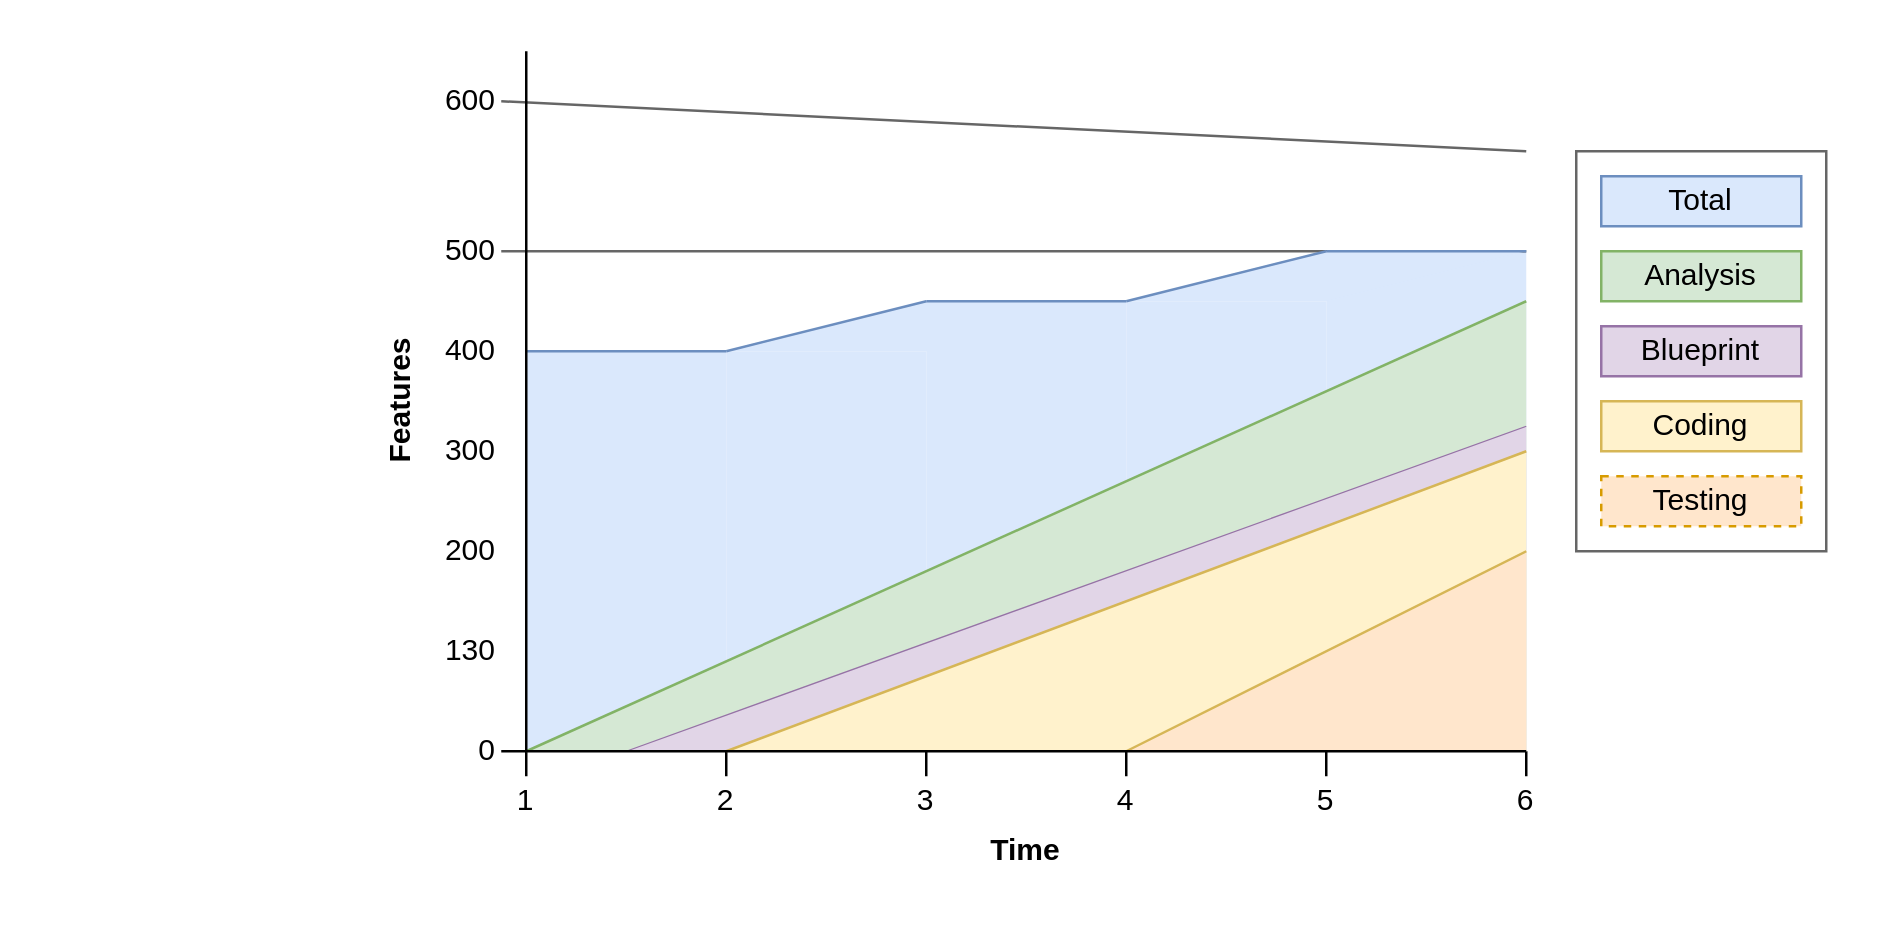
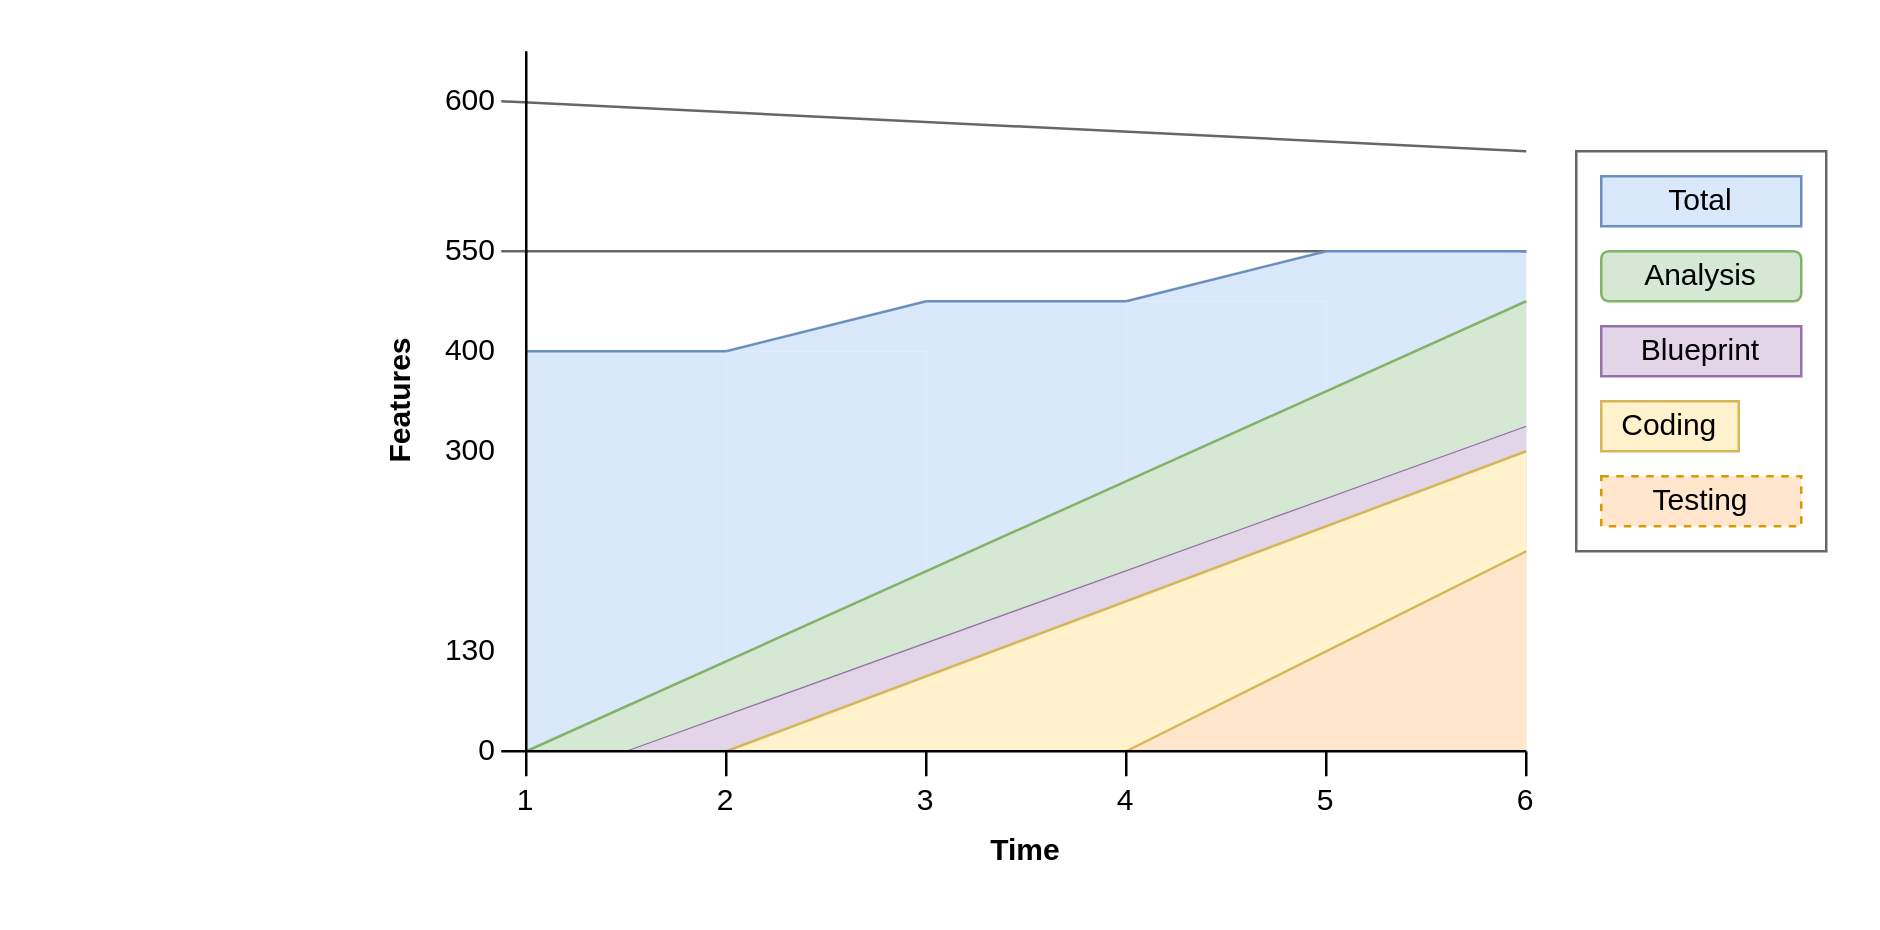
- <mxCell id="14" value="500" style="rounded=0;whiteSpace=wrap;html=1;strokeColor=none;fillColor=none;align=right;" parent="1" vertex="1"><mxGeometry x="160" y="80" width="40" height="40" as="geometry" /></mxCell>
+ <mxCell id="14" value="550" style="rounded=0;whiteSpace=wrap;html=1;strokeColor=none;fillColor=none;align=right;" parent="1" vertex="1"><mxGeometry x="160" y="80" width="40" height="40" as="geometry" /></mxCell>
- <mxCell id="43" value="Analysis" style="rounded=0;whiteSpace=wrap;html=1;fillColor=#d5e8d4;strokeColor=#82b366;" parent="1" vertex="1"><mxGeometry x="640" y="100" width="80" height="20" as="geometry" /></mxCell>
+ <mxCell id="43" value="Analysis" style="whiteSpace=wrap;html=1;fillColor=#d5e8d4;strokeColor=#82b366;rounded=1;" parent="1" vertex="1"><mxGeometry x="640" y="100" width="80" height="20" as="geometry" /></mxCell>
- <mxCell id="51" value="Coding" style="rounded=0;whiteSpace=wrap;html=1;fillColor=#fff2cc;strokeColor=#d6b656;" vertex="1" parent="1"><mxGeometry x="640" y="160" width="80" height="20" as="geometry" /></mxCell>
+ <mxCell id="51" value="Coding" style="rounded=0;whiteSpace=wrap;html=1;fillColor=#fff2cc;strokeColor=#d6b656;" vertex="1" parent="1"><mxGeometry x="640" y="160" width="55" height="20" as="geometry" /></mxCell>
- <mxCell id="11" value="200" style="rounded=0;whiteSpace=wrap;html=1;strokeColor=none;fillColor=none;align=right;" parent="1" vertex="1"><mxGeometry x="160" y="200" width="40" height="40" as="geometry" /></mxCell>
